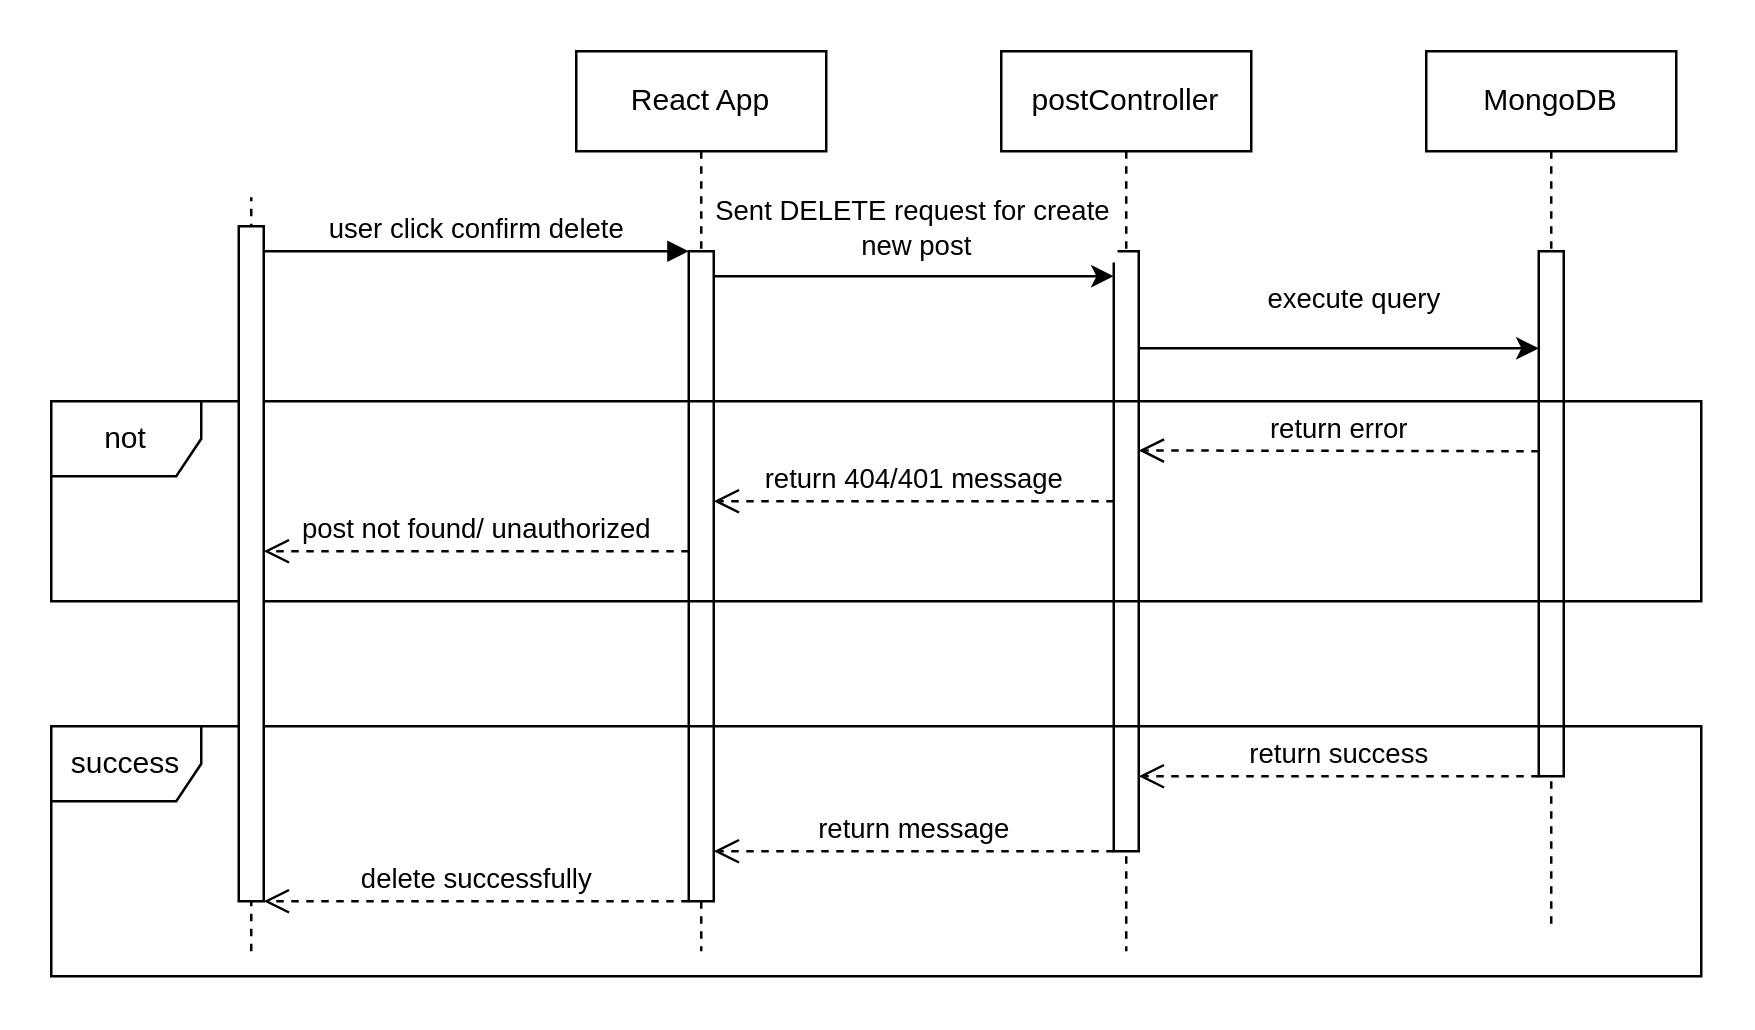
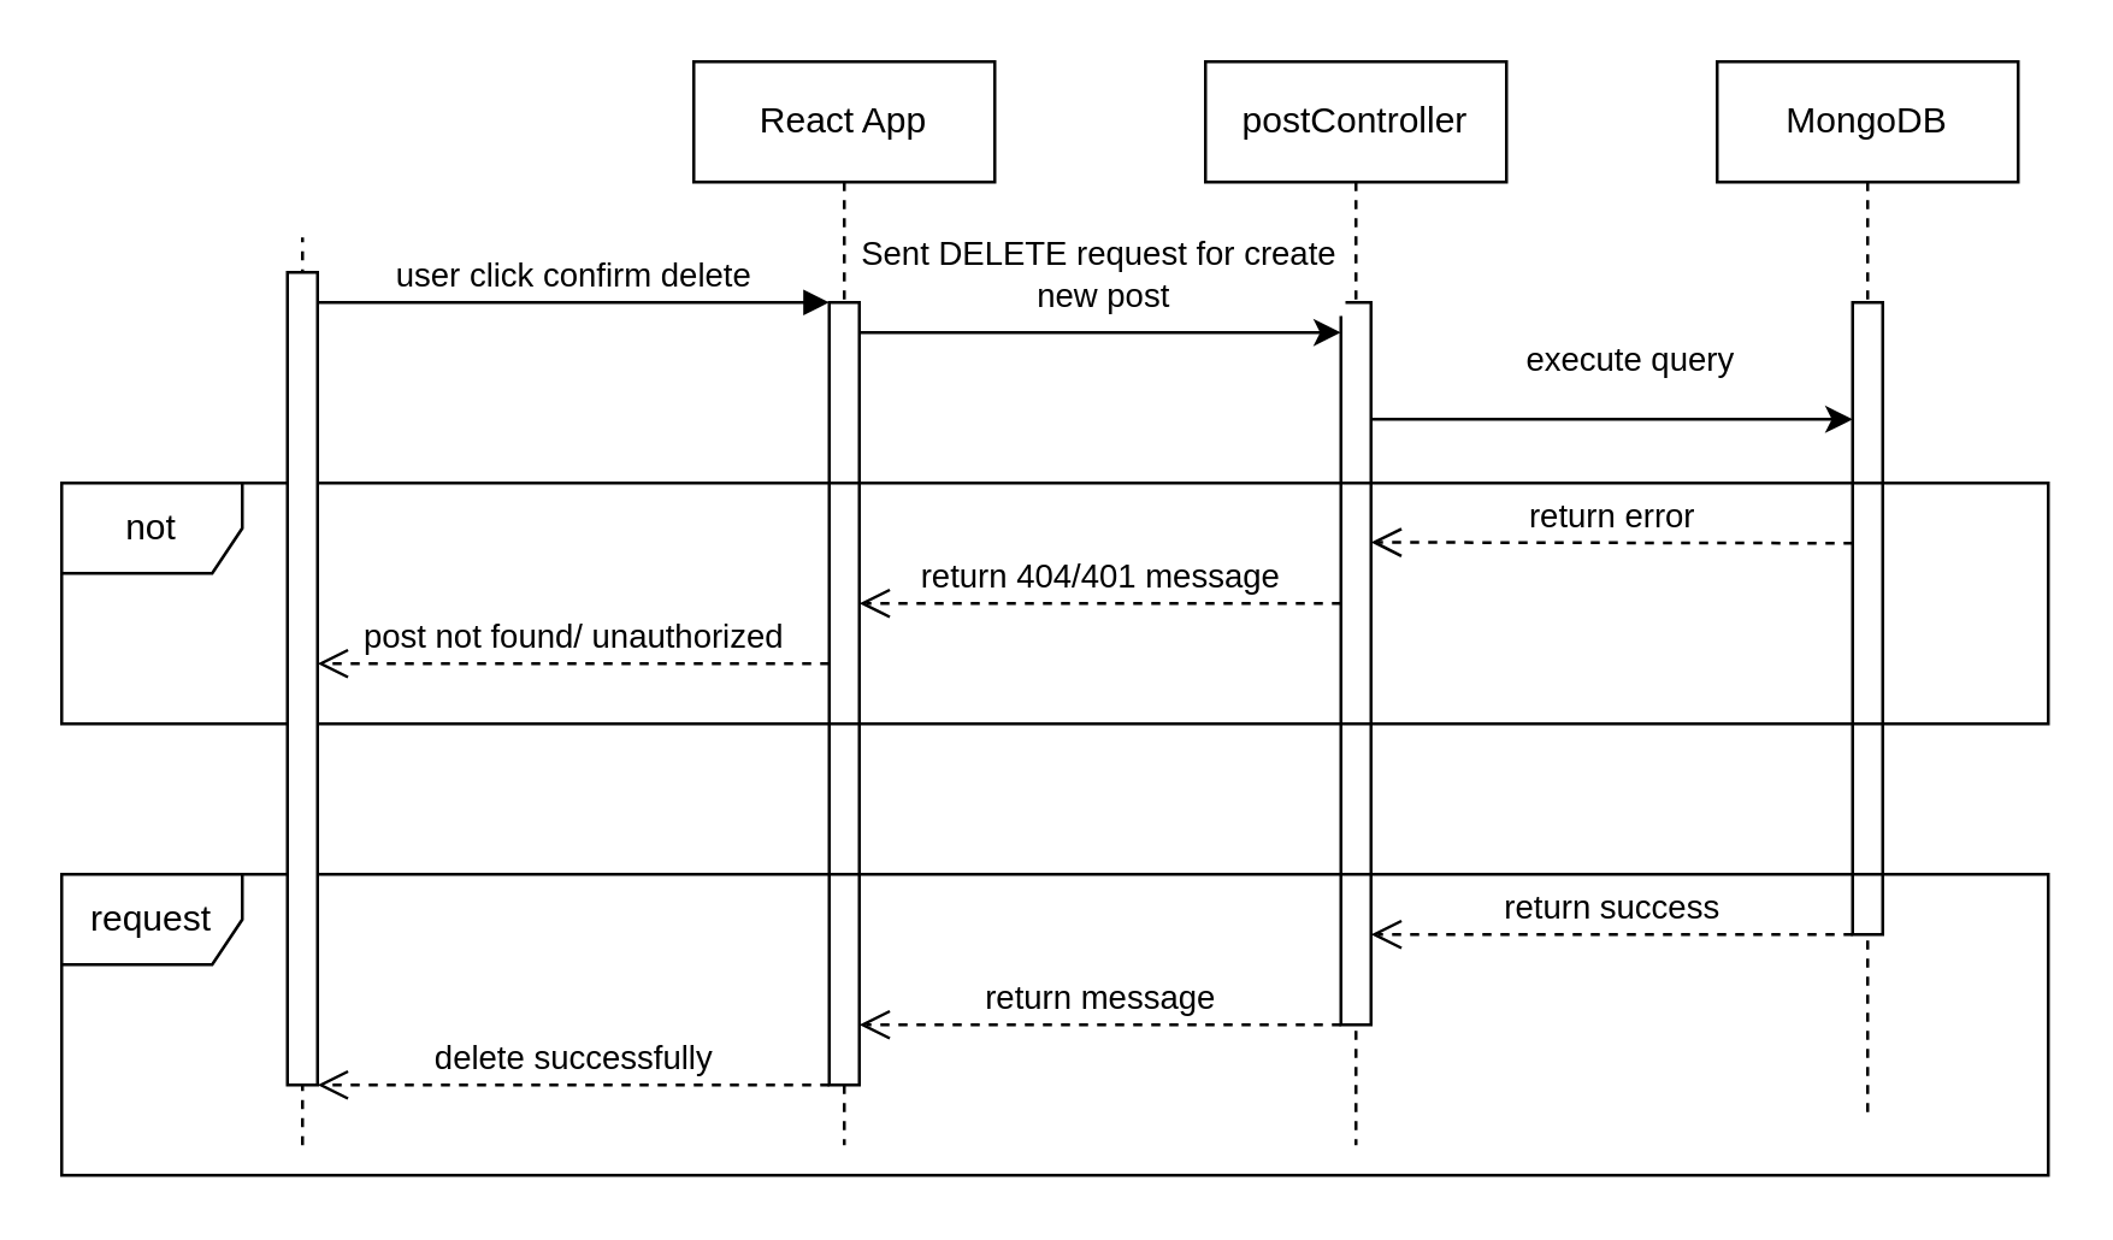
- <mxCell id="17" value="success" style="shape=umlFrame;whiteSpace=wrap;html=1;pointerEvents=0;" parent="1" vertex="1"><mxGeometry x="20" y="290" width="660" height="100" as="geometry" /></mxCell>
+ <mxCell id="17" value="request" style="shape=umlFrame;whiteSpace=wrap;html=1;pointerEvents=0;" parent="1" vertex="1"><mxGeometry x="20" y="290" width="660" height="100" as="geometry" /></mxCell>
